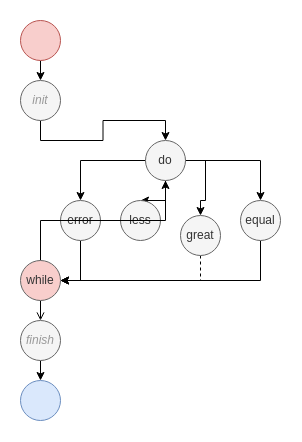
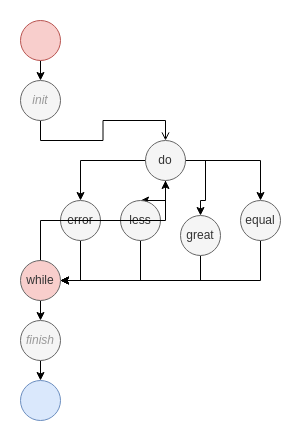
- <mxCell id="4" style="edgeStyle=orthogonalEdgeStyle;rounded=0;orthogonalLoop=1;jettySize=auto;html=1;exitX=0.5;exitY=1;exitDx=0;exitDy=0;entryX=0.5;entryY=0;entryDx=0;entryDy=0;" edge="1" parent="1" source="5" target="10"><mxGeometry relative="1" as="geometry" /></mxCell>
+ <mxCell id="4" style="edgeStyle=orthogonalEdgeStyle;rounded=0;orthogonalLoop=1;jettySize=auto;html=1;exitX=0.5;exitY=1;exitDx=0;exitDy=0;entryX=0.5;entryY=0;entryDx=0;entryDy=0;endArrow=open;" edge="1" parent="1" source="5" target="10"><mxGeometry relative="1" as="geometry" /></mxCell>
+ <mxCell id="13" style="edgeStyle=orthogonalEdgeStyle;rounded=0;orthogonalLoop=1;jettySize=auto;html=1;exitX=0.5;exitY=1;exitDx=0;exitDy=0;entryX=1;entryY=0.5;entryDx=0;entryDy=0;" edge="1" parent="1" source="14" target="21"><mxGeometry relative="1" as="geometry" /></mxCell>
- <mxCell id="15" style="edgeStyle=orthogonalEdgeStyle;rounded=0;orthogonalLoop=1;jettySize=auto;html=1;exitX=0.5;exitY=1;exitDx=0;exitDy=0;entryX=1;entryY=0.5;entryDx=0;entryDy=0;dashed=1;" edge="1" parent="1" source="16" target="21"><mxGeometry relative="1" as="geometry" /></mxCell>
+ <mxCell id="15" style="edgeStyle=orthogonalEdgeStyle;rounded=0;orthogonalLoop=1;jettySize=auto;html=1;exitX=0.5;exitY=1;exitDx=0;exitDy=0;entryX=1;entryY=0.5;entryDx=0;entryDy=0;" edge="1" parent="1" source="16" target="21"><mxGeometry relative="1" as="geometry" /></mxCell>
- <mxCell id="19" style="edgeStyle=orthogonalEdgeStyle;rounded=0;orthogonalLoop=1;jettySize=auto;html=1;exitX=0.5;exitY=1;exitDx=0;exitDy=0;entryX=0.5;entryY=0;entryDx=0;entryDy=0;endArrow=open;" edge="1" parent="1" source="21" target="23"><mxGeometry relative="1" as="geometry" /></mxCell>
+ <mxCell id="19" style="edgeStyle=orthogonalEdgeStyle;rounded=0;orthogonalLoop=1;jettySize=auto;html=1;exitX=0.5;exitY=1;exitDx=0;exitDy=0;entryX=0.5;entryY=0;entryDx=0;entryDy=0;" edge="1" parent="1" source="21" target="23"><mxGeometry relative="1" as="geometry" /></mxCell>
